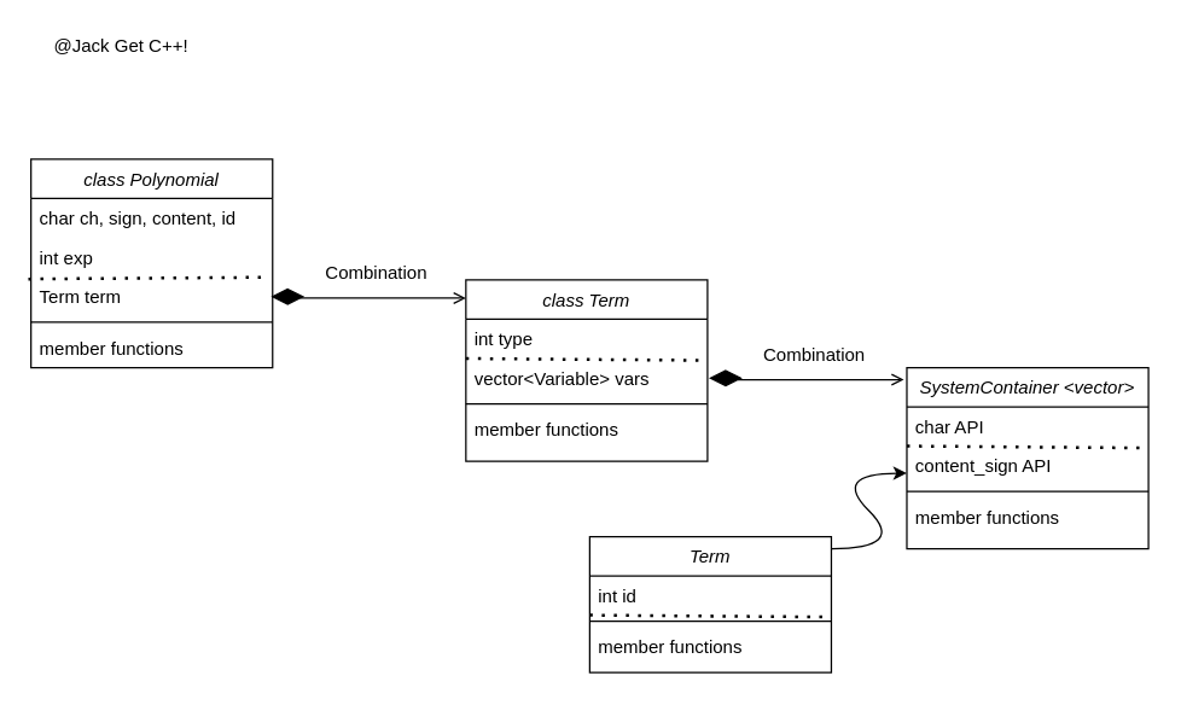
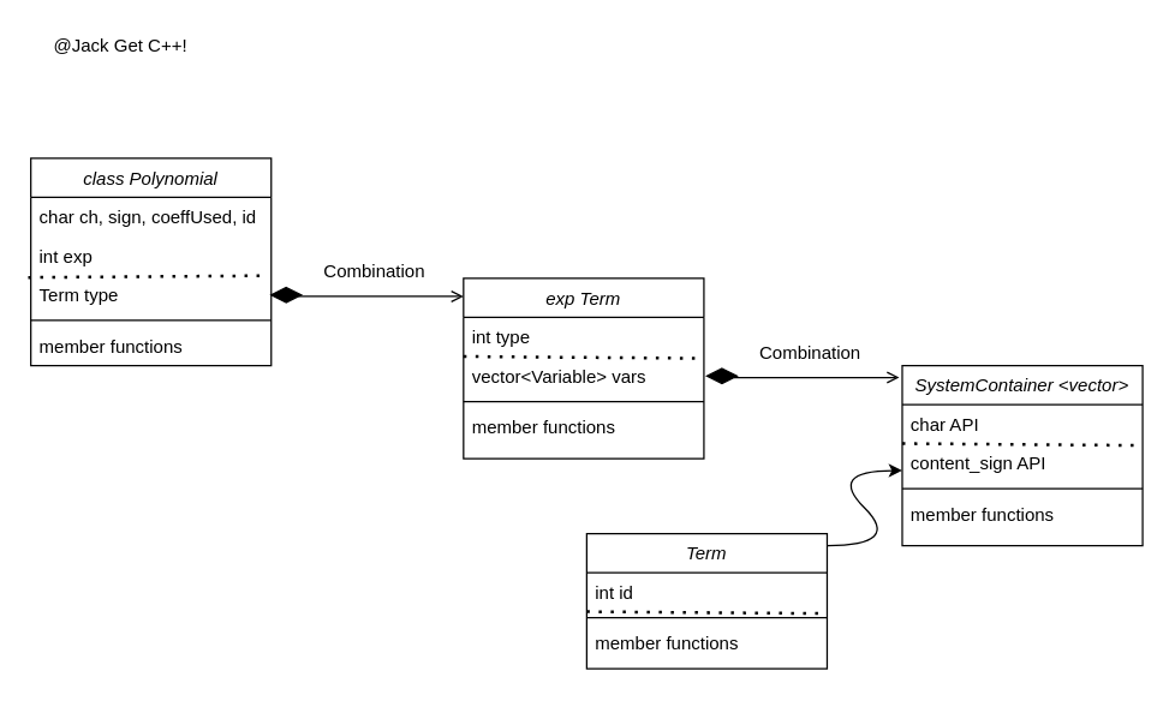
- <mxCell id="3" value="char ch, sign, content, id" style="text;align=left;verticalAlign=top;spacingLeft=4;spacingRight=4;overflow=hidden;rotatable=0;points=[[0,0.5],[1,0.5]];portConstraint=eastwest;sketch=1;" parent="2" vertex="1"><mxGeometry y="26" width="160" height="26" as="geometry" /></mxCell>
+ <mxCell id="3" value="char ch, sign, coeffUsed, id" style="text;align=left;verticalAlign=top;spacingLeft=4;spacingRight=4;overflow=hidden;rotatable=0;points=[[0,0.5],[1,0.5]];portConstraint=eastwest;sketch=1;" parent="2" vertex="1"><mxGeometry y="26" width="160" height="26" as="geometry" /></mxCell>
- <mxCell id="6" value="Term term" style="text;align=left;verticalAlign=top;spacingLeft=4;spacingRight=4;overflow=hidden;rotatable=0;points=[[0,0.5],[1,0.5]];portConstraint=eastwest;rounded=0;shadow=0;html=0;sketch=1;" parent="2" vertex="1"><mxGeometry y="78" width="160" height="26" as="geometry" /></mxCell>
+ <mxCell id="6" value="Term type" style="text;align=left;verticalAlign=top;spacingLeft=4;spacingRight=4;overflow=hidden;rotatable=0;points=[[0,0.5],[1,0.5]];portConstraint=eastwest;rounded=0;shadow=0;html=0;sketch=1;" parent="2" vertex="1"><mxGeometry y="78" width="160" height="26" as="geometry" /></mxCell>
- <mxCell id="9" value="class Term&#10;" style="swimlane;fontStyle=2;align=center;verticalAlign=top;childLayout=stackLayout;horizontal=1;startSize=26;horizontalStack=0;resizeParent=1;resizeLast=0;collapsible=1;marginBottom=0;rounded=0;shadow=0;strokeWidth=1;sketch=0;" parent="1" vertex="1"><mxGeometry x="308" y="185" width="160" height="120" as="geometry"><mxRectangle x="508" y="120" width="160" height="26" as="alternateBounds" /></mxGeometry></mxCell>
+ <mxCell id="9" value="exp Term&#10;" style="swimlane;fontStyle=2;align=center;verticalAlign=top;childLayout=stackLayout;horizontal=1;startSize=26;horizontalStack=0;resizeParent=1;resizeLast=0;collapsible=1;marginBottom=0;rounded=0;shadow=0;strokeWidth=1;sketch=0;" parent="1" vertex="1"><mxGeometry x="308" y="185" width="160" height="120" as="geometry"><mxRectangle x="508" y="120" width="160" height="26" as="alternateBounds" /></mxGeometry></mxCell>
